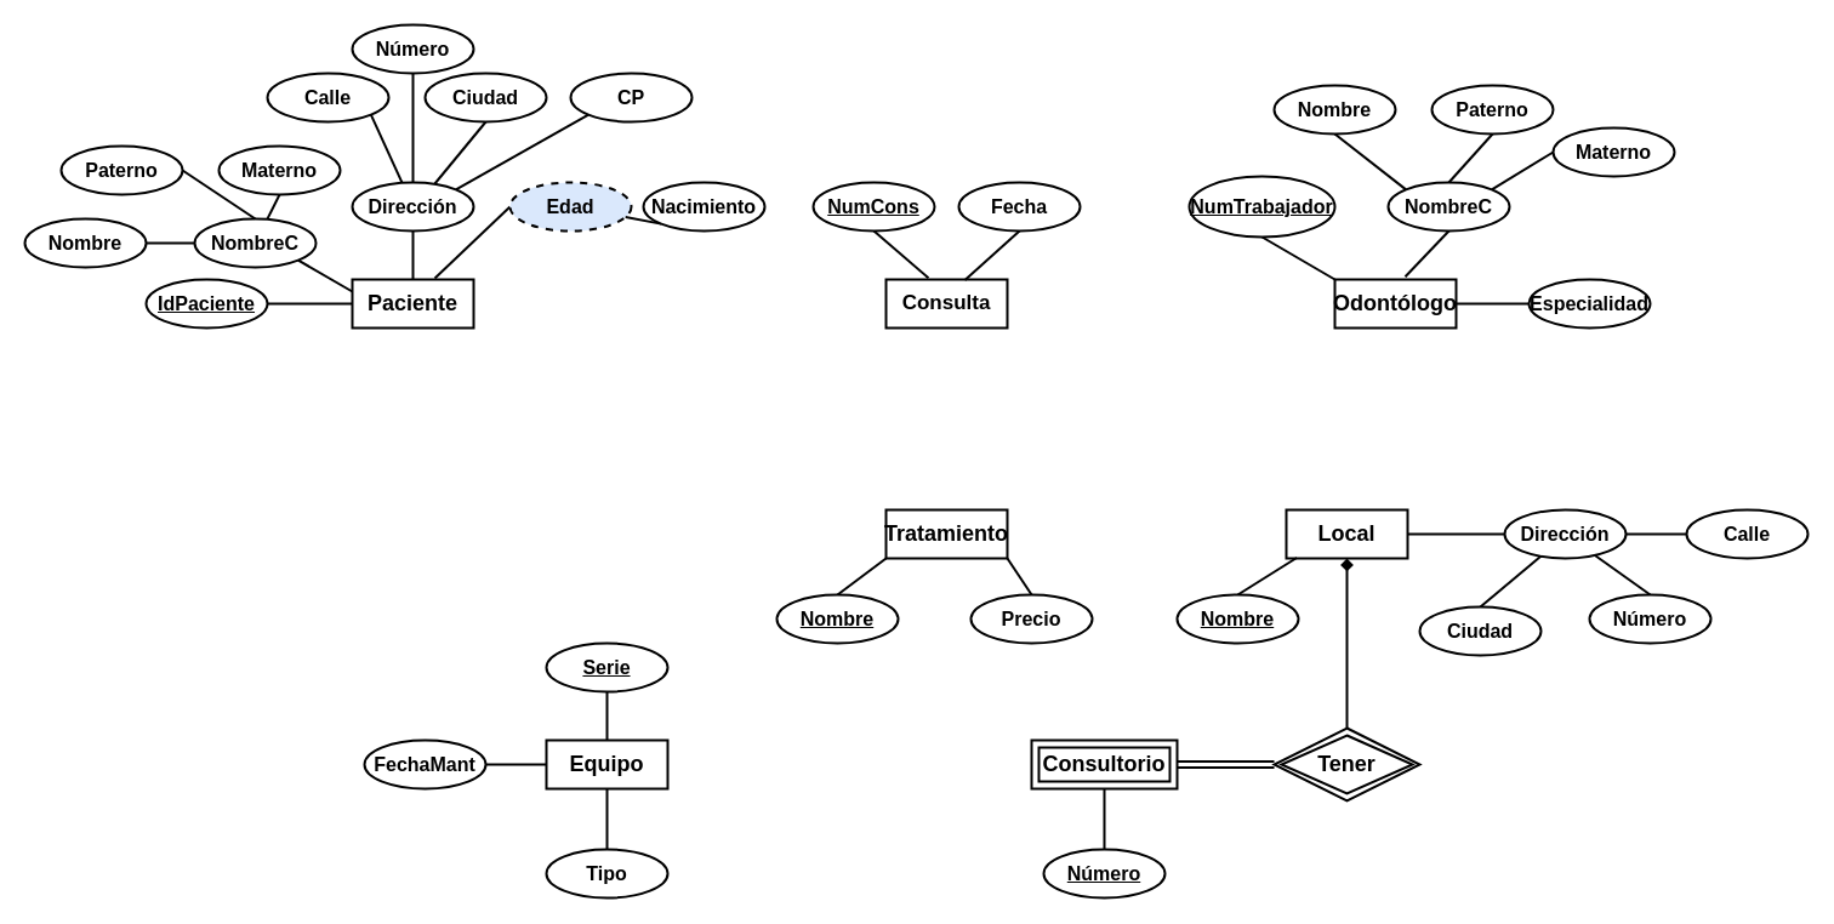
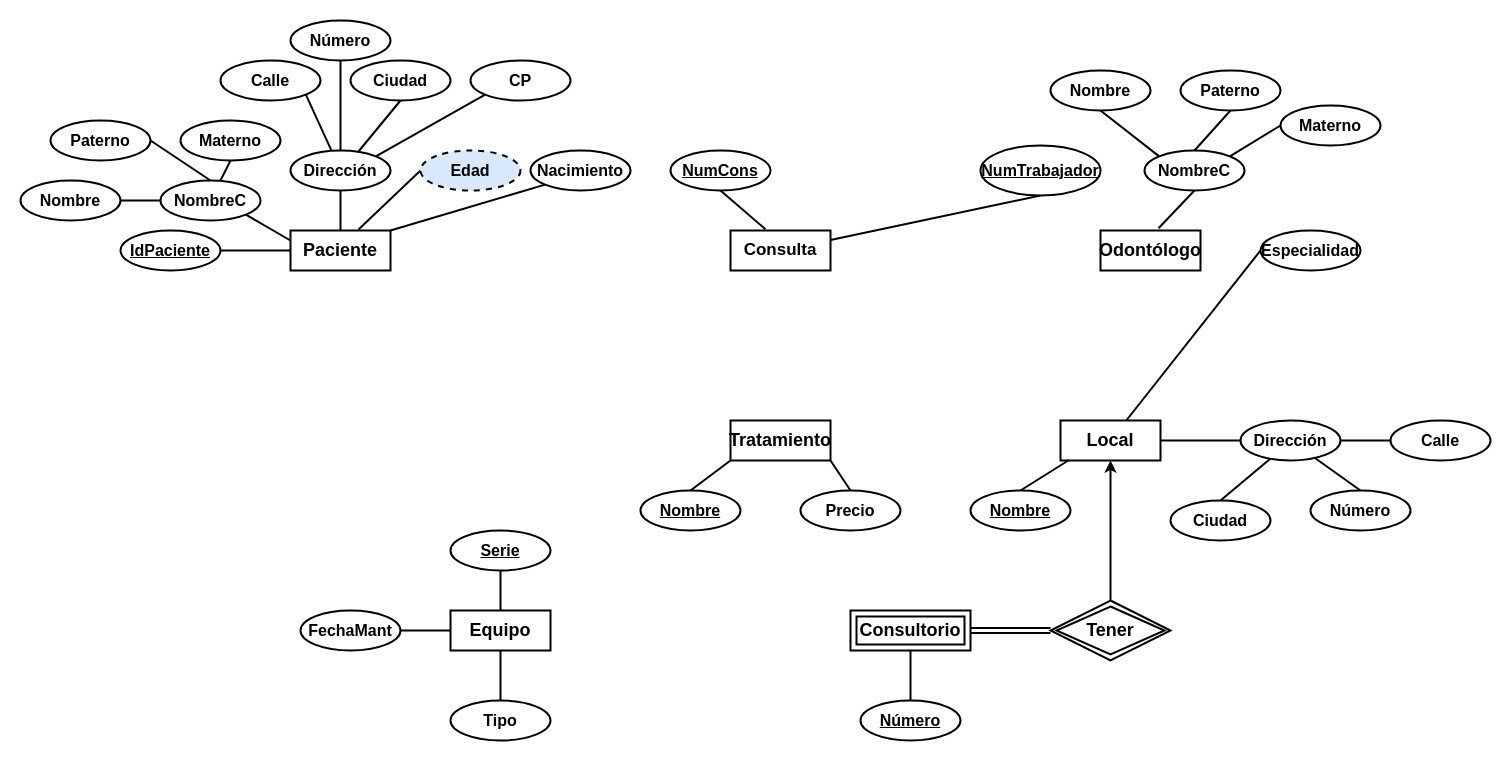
- <mxCell id="29" value="Fecha" style="ellipse;whiteSpace=wrap;html=1;align=center;fontSize=16;strokeWidth=2;fontStyle=1" vertex="1" parent="1"><mxGeometry x="790" y="150" width="100" height="40" as="geometry" /></mxCell>
- <mxCell id="25" style="edgeStyle=none;rounded=0;orthogonalLoop=1;jettySize=auto;html=1;exitX=0;exitY=1;exitDx=0;exitDy=0;fontSize=16;endArrow=none;endFill=0;strokeWidth=2;" edge="1" parent="1" source="26" target="24"><mxGeometry relative="1" as="geometry" /></mxCell>
+ <mxCell id="25" style="edgeStyle=none;rounded=0;orthogonalLoop=1;jettySize=auto;html=1;exitX=0;exitY=1;exitDx=0;exitDy=0;entryX=1;entryY=0;entryDx=0;entryDy=0;fontSize=16;endArrow=none;endFill=0;strokeWidth=2;" edge="1" parent="1" source="26" target="2"><mxGeometry relative="1" as="geometry" /></mxCell>
- <mxCell id="28" style="edgeStyle=none;rounded=0;orthogonalLoop=1;jettySize=auto;html=1;exitX=0.5;exitY=1;exitDx=0;exitDy=0;entryX=0.65;entryY=0.013;entryDx=0;entryDy=0;entryPerimeter=0;fontSize=16;endArrow=none;endFill=0;strokeWidth=2;" edge="1" parent="1" source="29" target="27"><mxGeometry relative="1" as="geometry" /></mxCell>
- <mxCell id="33" style="edgeStyle=none;rounded=0;orthogonalLoop=1;jettySize=auto;html=1;exitX=0.5;exitY=1;exitDx=0;exitDy=0;entryX=0;entryY=0;entryDx=0;entryDy=0;fontSize=16;endArrow=none;endFill=0;strokeWidth=2;" edge="1" parent="1" source="34" target="32"><mxGeometry relative="1" as="geometry" /></mxCell>
+ <mxCell id="33" style="edgeStyle=none;rounded=0;orthogonalLoop=1;jettySize=auto;html=1;exitX=0.5;exitY=1;exitDx=0;exitDy=0;fontSize=16;endArrow=none;endFill=0;strokeWidth=2;" edge="1" parent="1" source="34" target="27"><mxGeometry relative="1" as="geometry" /></mxCell>
- <mxCell id="37" style="edgeStyle=none;rounded=0;orthogonalLoop=1;jettySize=auto;html=1;exitX=0;exitY=0.5;exitDx=0;exitDy=0;entryX=1;entryY=0.5;entryDx=0;entryDy=0;fontSize=16;endArrow=none;endFill=0;strokeWidth=2;" edge="1" parent="1" source="38" target="32"><mxGeometry relative="1" as="geometry" /></mxCell>
+ <mxCell id="37" style="edgeStyle=none;rounded=0;orthogonalLoop=1;jettySize=auto;html=1;exitX=0;exitY=0.5;exitDx=0;exitDy=0;fontSize=16;endArrow=none;endFill=0;strokeWidth=2;" edge="1" parent="1" source="38" target="50"><mxGeometry relative="1" as="geometry" /></mxCell>
- <mxCell id="71" style="edgeStyle=none;rounded=0;orthogonalLoop=1;jettySize=auto;html=1;exitX=0.5;exitY=0;exitDx=0;exitDy=0;entryX=0.5;entryY=1;entryDx=0;entryDy=0;fontSize=18;endArrow=diamond;endFill=1;strokeWidth=2;" edge="1" parent="1" source="73" target="50"><mxGeometry relative="1" as="geometry" /></mxCell>
+ <mxCell id="71" style="edgeStyle=none;rounded=0;orthogonalLoop=1;jettySize=auto;html=1;exitX=0.5;exitY=0;exitDx=0;exitDy=0;entryX=0.5;entryY=1;entryDx=0;entryDy=0;fontSize=18;endArrow=classic;endFill=1;strokeWidth=2;" edge="1" parent="1" source="73" target="50"><mxGeometry relative="1" as="geometry" /></mxCell>
